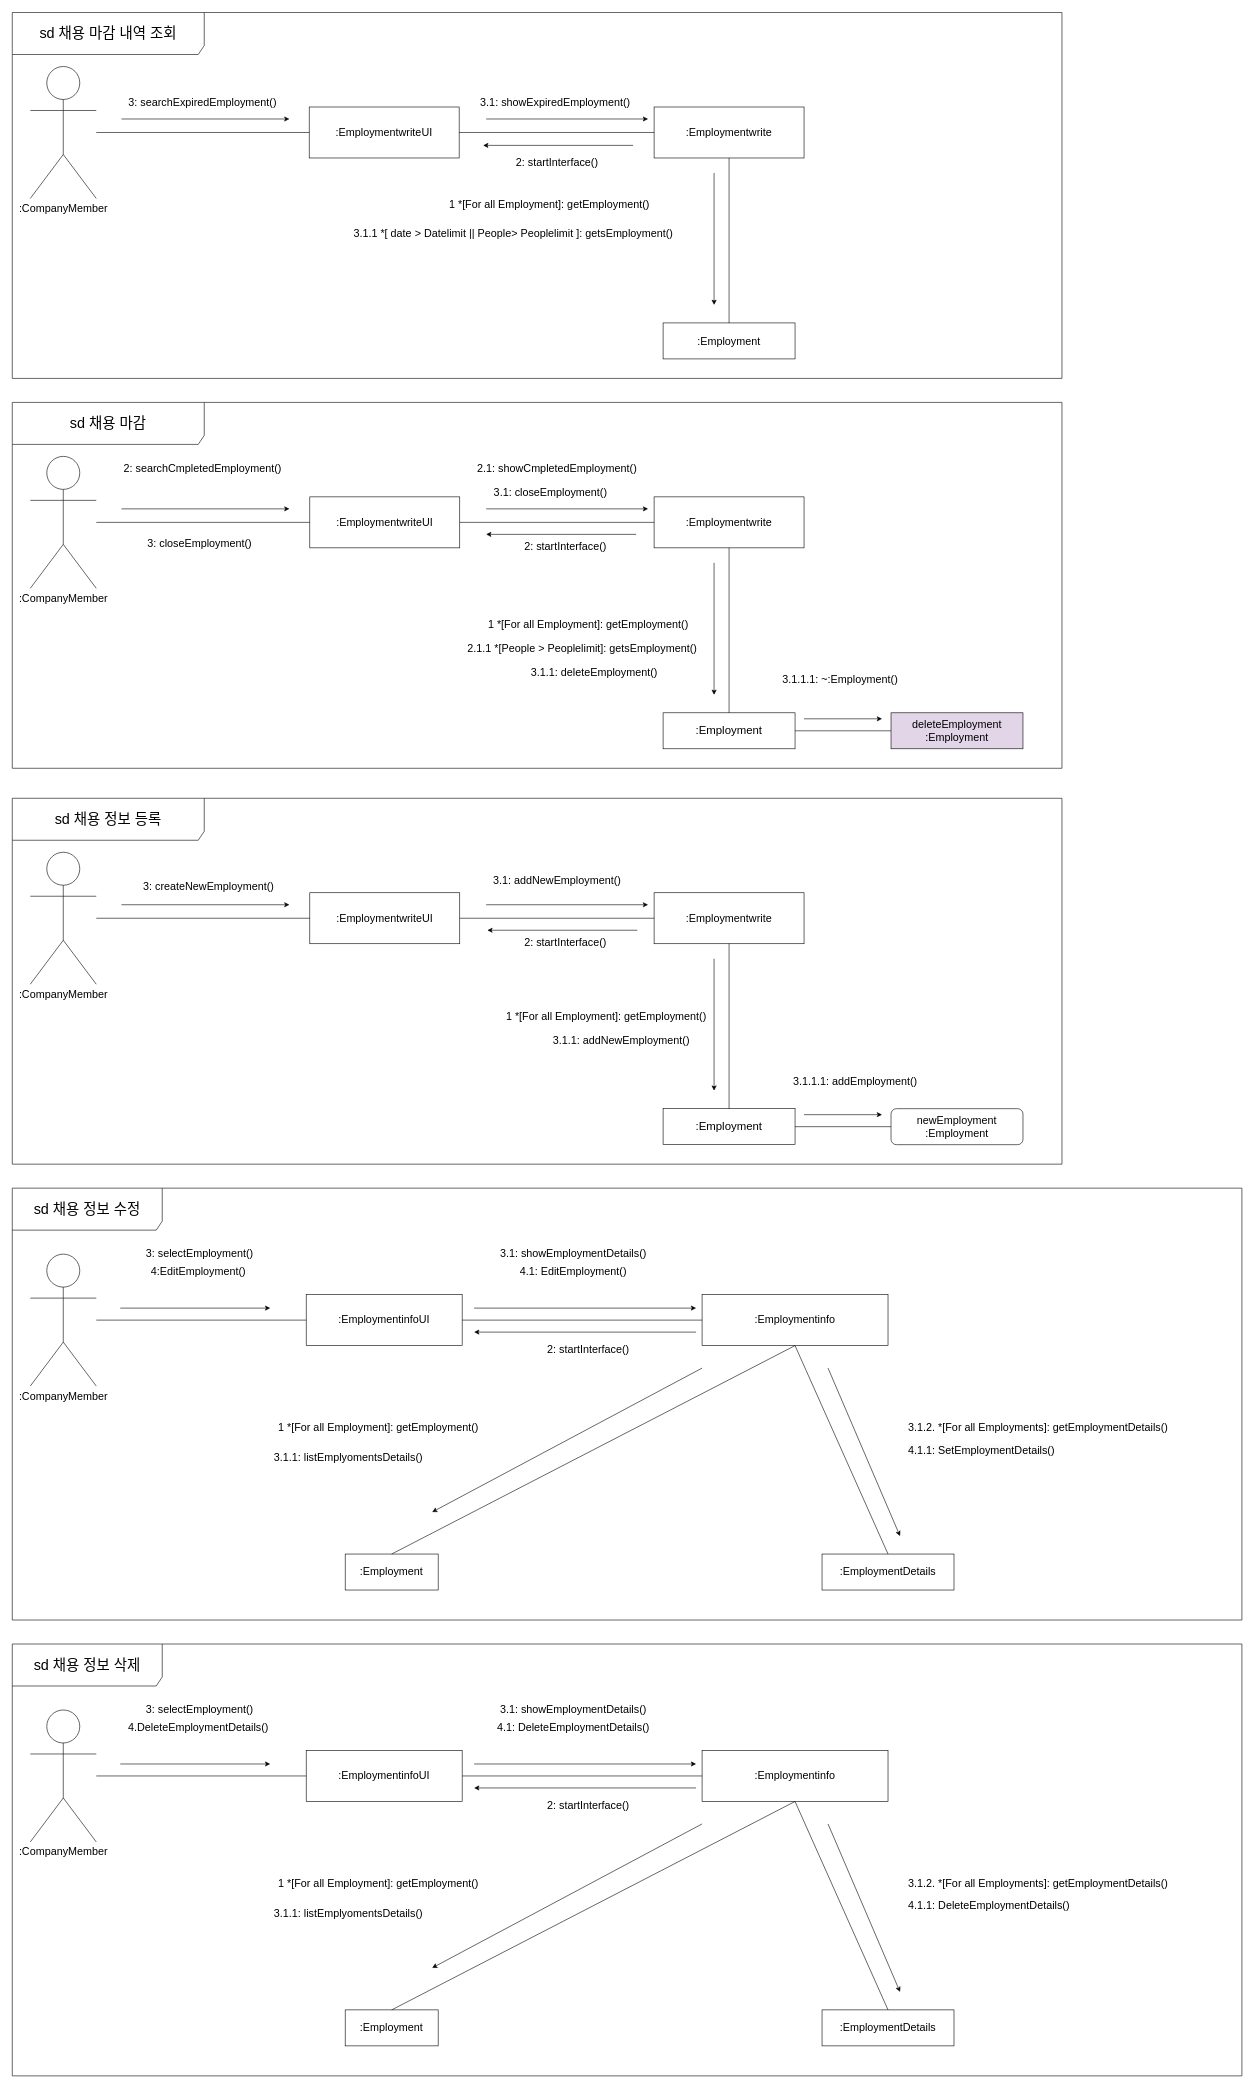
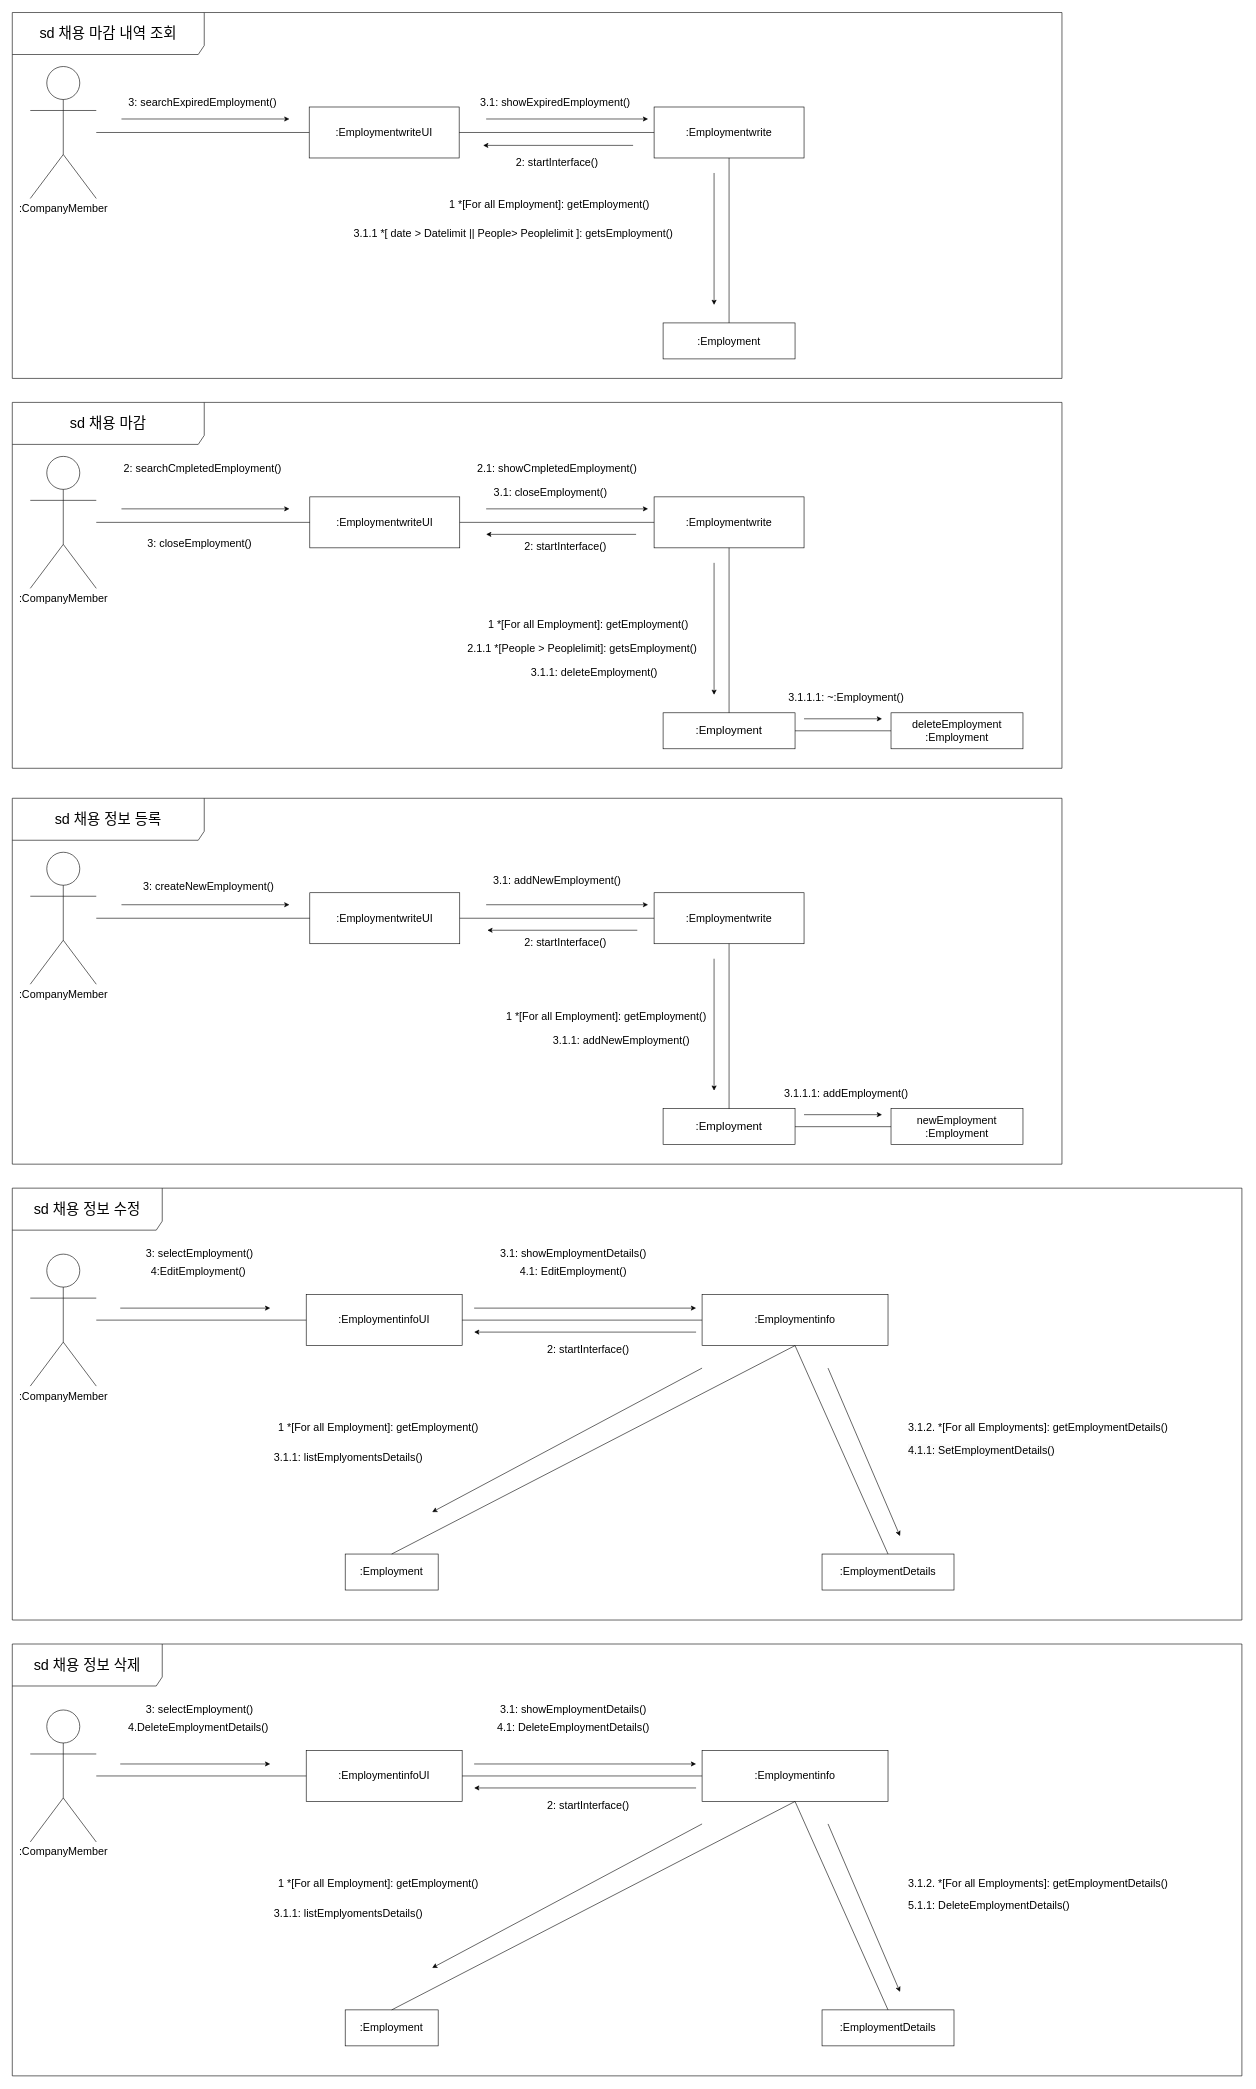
- <mxCell id="58" value="&lt;font style=&quot;font-size: 18px;&quot;&gt;&lt;font style=&quot;font-size: 18px;&quot;&gt;3.1.1.1: ~&lt;/font&gt;:Employment()&lt;/font&gt;" style="text;html=1;align=center;verticalAlign=middle;resizable=0;points=[];autosize=1;strokeColor=none;fillColor=none;" parent="1" vertex="1"><mxGeometry x="1290" y="1112.5" width="220" height="40" as="geometry" /></mxCell>
+ <mxCell id="58" value="&lt;font style=&quot;font-size: 18px;&quot;&gt;&lt;font style=&quot;font-size: 18px;&quot;&gt;3.1.1.1: ~&lt;/font&gt;:Employment()&lt;/font&gt;" style="text;html=1;align=center;verticalAlign=middle;resizable=0;points=[];autosize=1;strokeColor=none;fillColor=none;" parent="1" vertex="1"><mxGeometry x="1300" y="1142.5" width="220" height="40" as="geometry" /></mxCell>
- <mxCell id="57" value="&lt;font style=&quot;font-size: 18px;&quot;&gt;&lt;font style=&quot;font-size: 18px;&quot;&gt;deleteEmployment&lt;br&gt;:&lt;/font&gt;Employment&lt;/font&gt;" style="rounded=0;whiteSpace=wrap;html=1;fillColor=#e1d5e7;" parent="1" vertex="1"><mxGeometry x="1485" y="1187.5" width="220" height="60" as="geometry" /></mxCell>
+ <mxCell id="57" value="&lt;font style=&quot;font-size: 18px;&quot;&gt;&lt;font style=&quot;font-size: 18px;&quot;&gt;deleteEmployment&lt;br&gt;:&lt;/font&gt;Employment&lt;/font&gt;" style="rounded=0;whiteSpace=wrap;html=1;" parent="1" vertex="1"><mxGeometry x="1485" y="1187.5" width="220" height="60" as="geometry" /></mxCell>
- <mxCell id="76" value="&lt;font style=&quot;font-size: 18px;&quot;&gt;&lt;font style=&quot;font-size: 18px;&quot;&gt;3.1.1.1: add&lt;/font&gt;Employment()&lt;/font&gt;" style="text;html=1;align=center;verticalAlign=middle;resizable=0;points=[];autosize=1;strokeColor=none;fillColor=none;" parent="1" vertex="1"><mxGeometry x="1310" y="1782.5" width="230" height="40" as="geometry" /></mxCell>
+ <mxCell id="76" value="&lt;font style=&quot;font-size: 18px;&quot;&gt;&lt;font style=&quot;font-size: 18px;&quot;&gt;3.1.1.1: add&lt;/font&gt;Employment()&lt;/font&gt;" style="text;html=1;align=center;verticalAlign=middle;resizable=0;points=[];autosize=1;strokeColor=none;fillColor=none;" parent="1" vertex="1"><mxGeometry x="1295" y="1802.5" width="230" height="40" as="geometry" /></mxCell>
- <mxCell id="75" value="&lt;font style=&quot;font-size: 18px;&quot;&gt;&lt;font style=&quot;font-size: 18px;&quot;&gt;newEmployment&lt;br&gt;&lt;/font&gt;:Employment&lt;/font&gt;" style="whiteSpace=wrap;html=1;rounded=1;" parent="1" vertex="1"><mxGeometry x="1485" y="1847.5" width="220" height="60" as="geometry" /></mxCell>
+ <mxCell id="75" value="&lt;font style=&quot;font-size: 18px;&quot;&gt;&lt;font style=&quot;font-size: 18px;&quot;&gt;newEmployment&lt;br&gt;&lt;/font&gt;:Employment&lt;/font&gt;" style="rounded=0;whiteSpace=wrap;html=1;" parent="1" vertex="1"><mxGeometry x="1485" y="1847.5" width="220" height="60" as="geometry" /></mxCell>
- <mxCell id="101" value="&lt;font style=&quot;font-size: 18px;&quot;&gt;&lt;font style=&quot;font-size: 18px;&quot;&gt;&lt;font style=&quot;border-color: var(--border-color); text-align: center; font-size: 18px;&quot;&gt;4.1.1: Delete&lt;/font&gt;&lt;/font&gt;EmploymentDetails()&lt;/font&gt;" style="text;whiteSpace=wrap;html=1;" parent="1" vertex="1"><mxGeometry x="1512" y="3160" width="560" height="50" as="geometry" /></mxCell>
+ <mxCell id="101" value="&lt;font style=&quot;font-size: 18px;&quot;&gt;&lt;font style=&quot;font-size: 18px;&quot;&gt;&lt;font style=&quot;border-color: var(--border-color); text-align: center; font-size: 18px;&quot;&gt;5.1.1: Delete&lt;/font&gt;&lt;/font&gt;EmploymentDetails()&lt;/font&gt;" style="text;whiteSpace=wrap;html=1;" parent="1" vertex="1"><mxGeometry x="1512" y="3160" width="560" height="50" as="geometry" /></mxCell>
